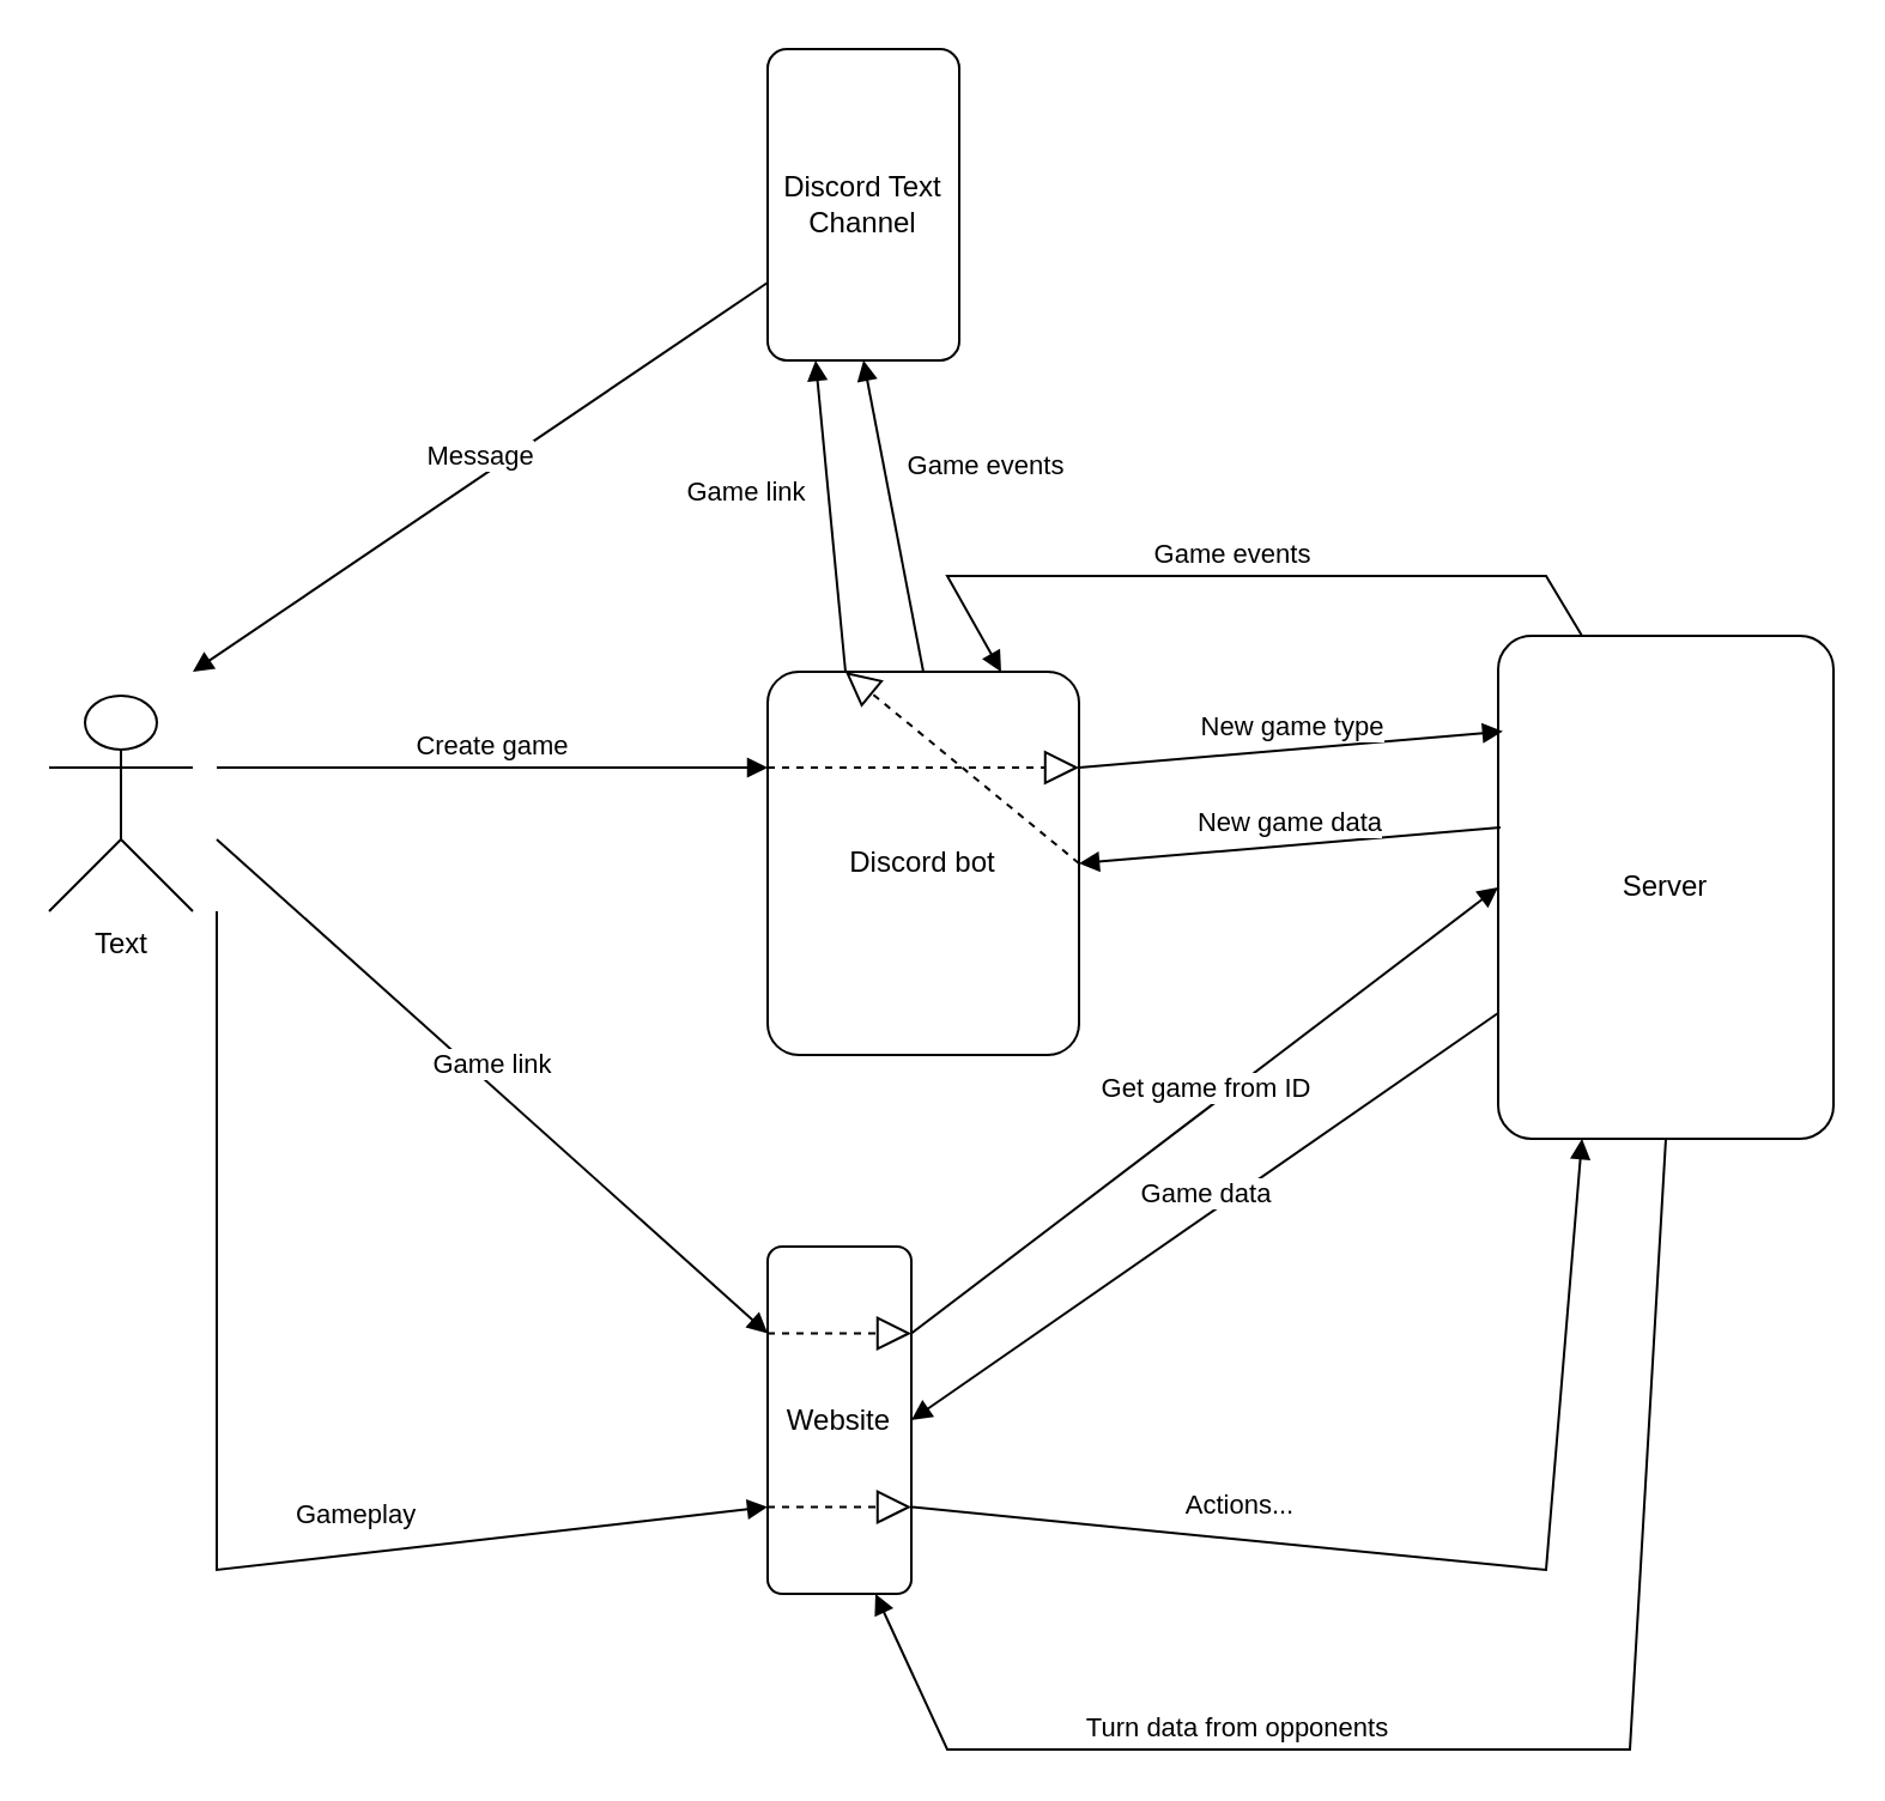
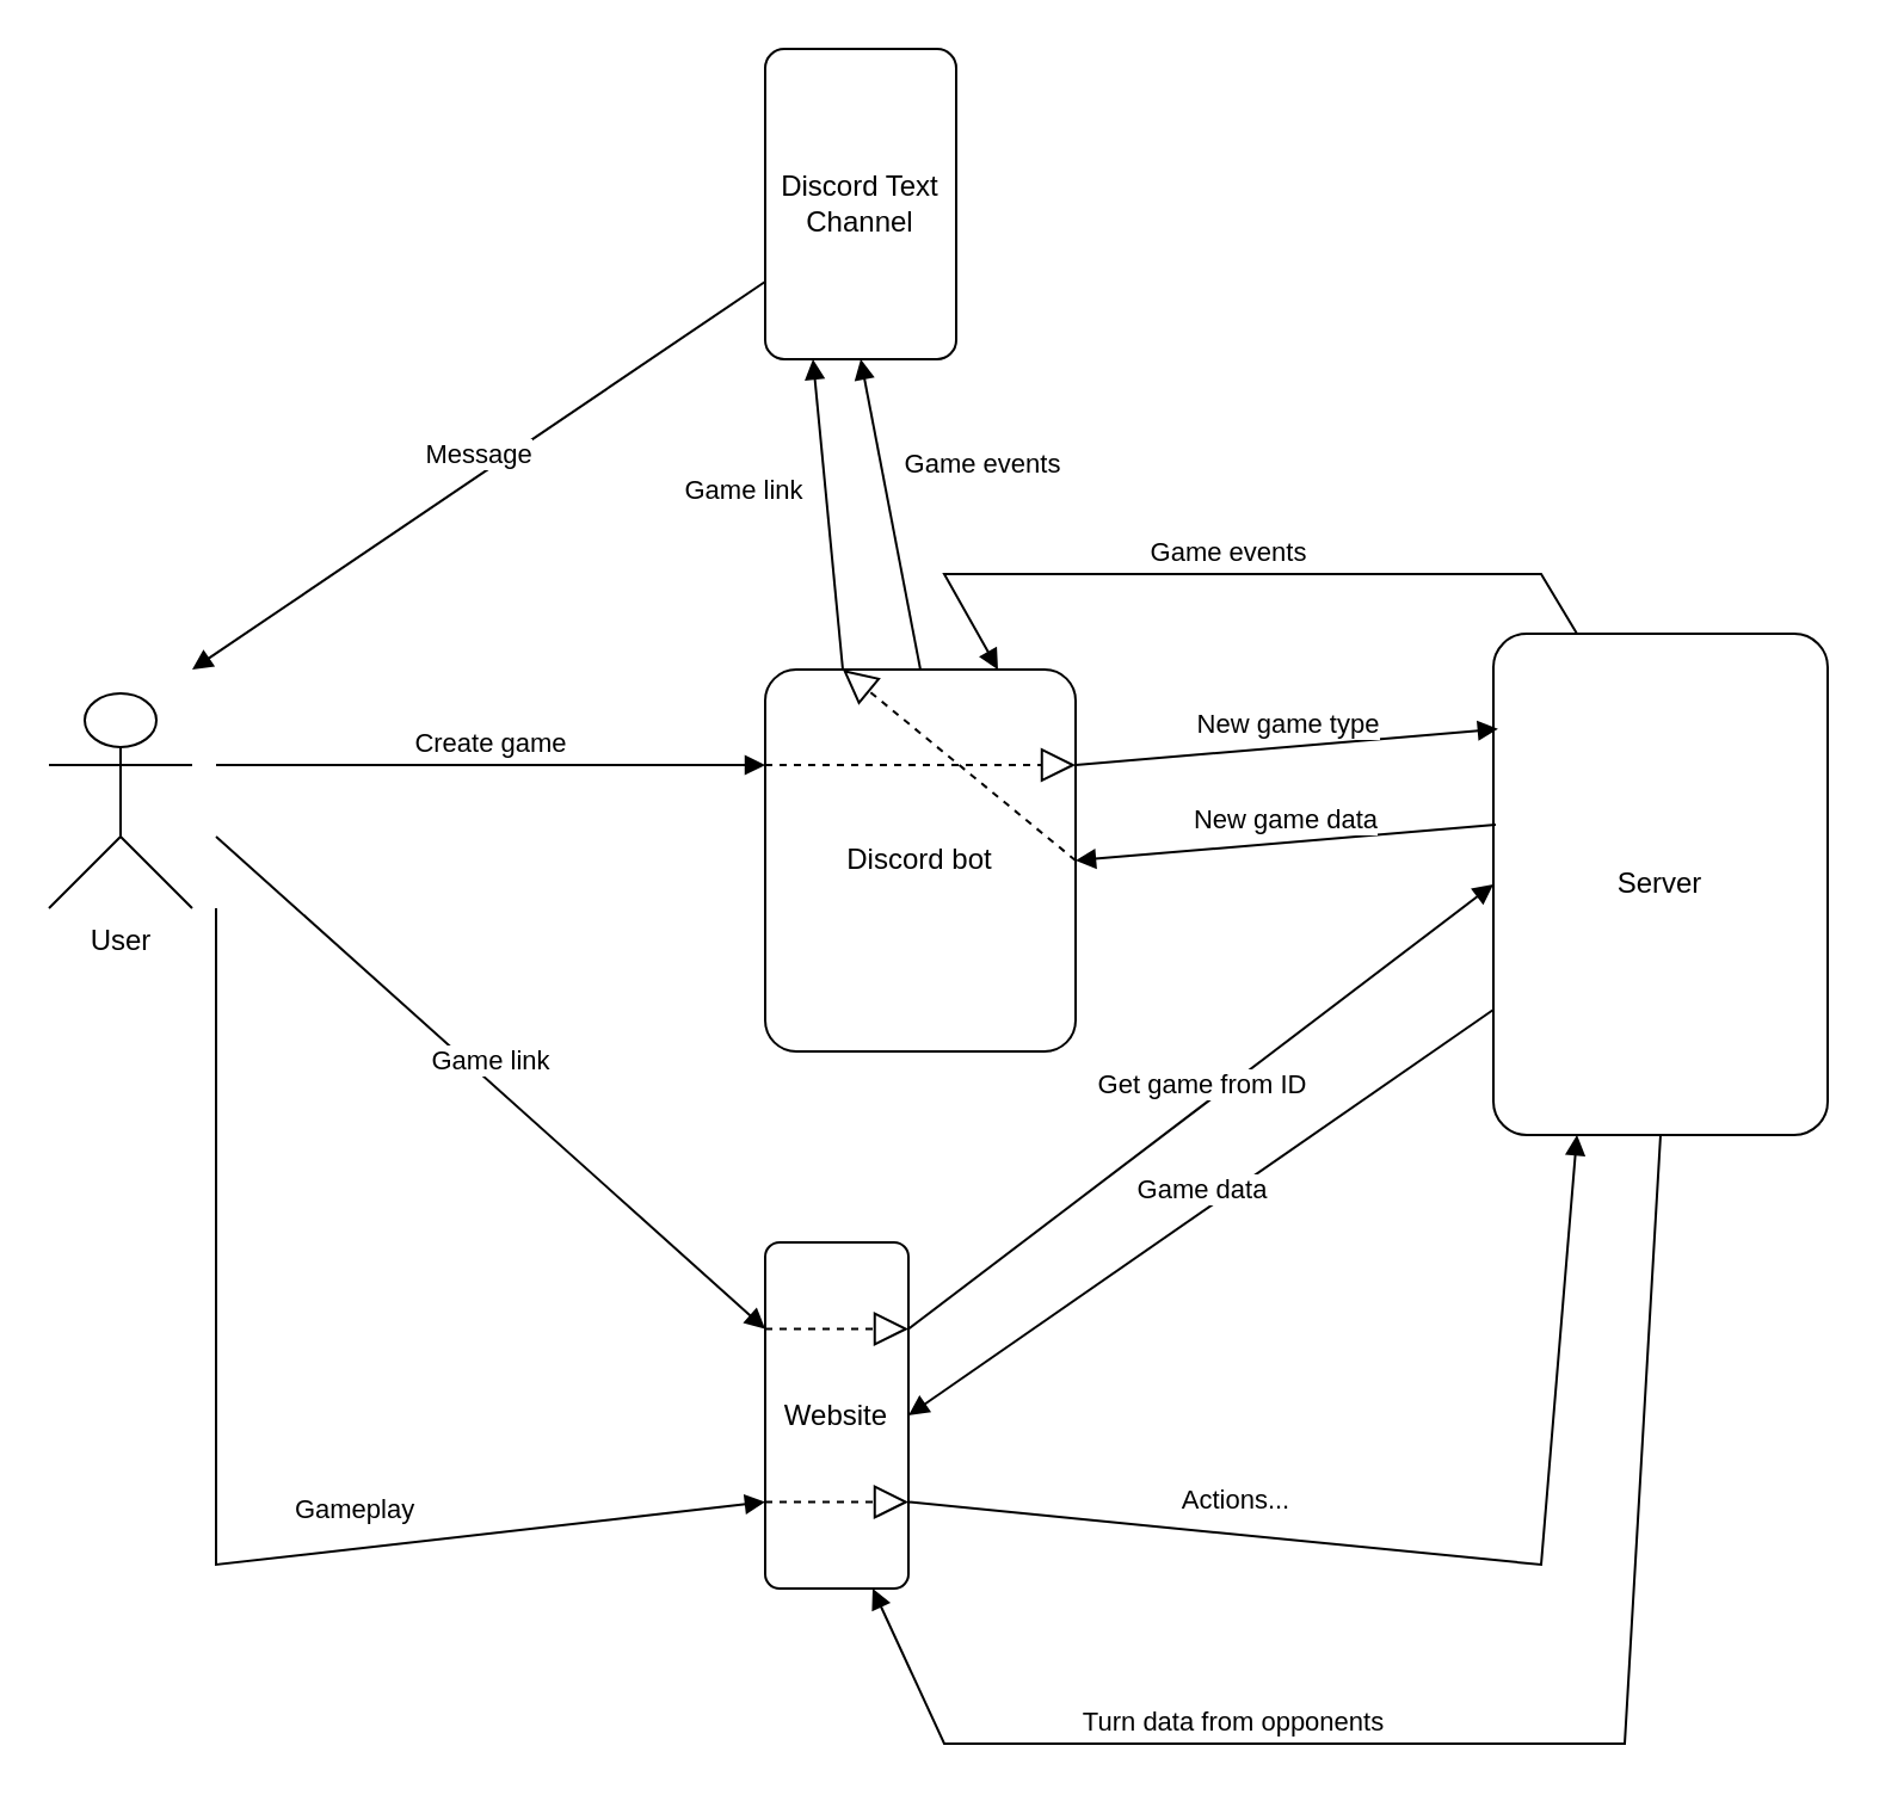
- <mxCell id="2" value="Text" style="shape=umlActor;verticalLabelPosition=bottom;verticalAlign=top;html=1;outlineConnect=0;fillColor=default;strokeColor=default;fontColor=default;" vertex="1" parent="1"><mxGeometry x="20" y="290" width="60" height="90" as="geometry" /></mxCell>
+ <mxCell id="2" value="User" style="shape=umlActor;verticalLabelPosition=bottom;verticalAlign=top;html=1;outlineConnect=0;fillColor=default;strokeColor=default;fontColor=default;" vertex="1" parent="1"><mxGeometry x="20" y="290" width="60" height="90" as="geometry" /></mxCell>
